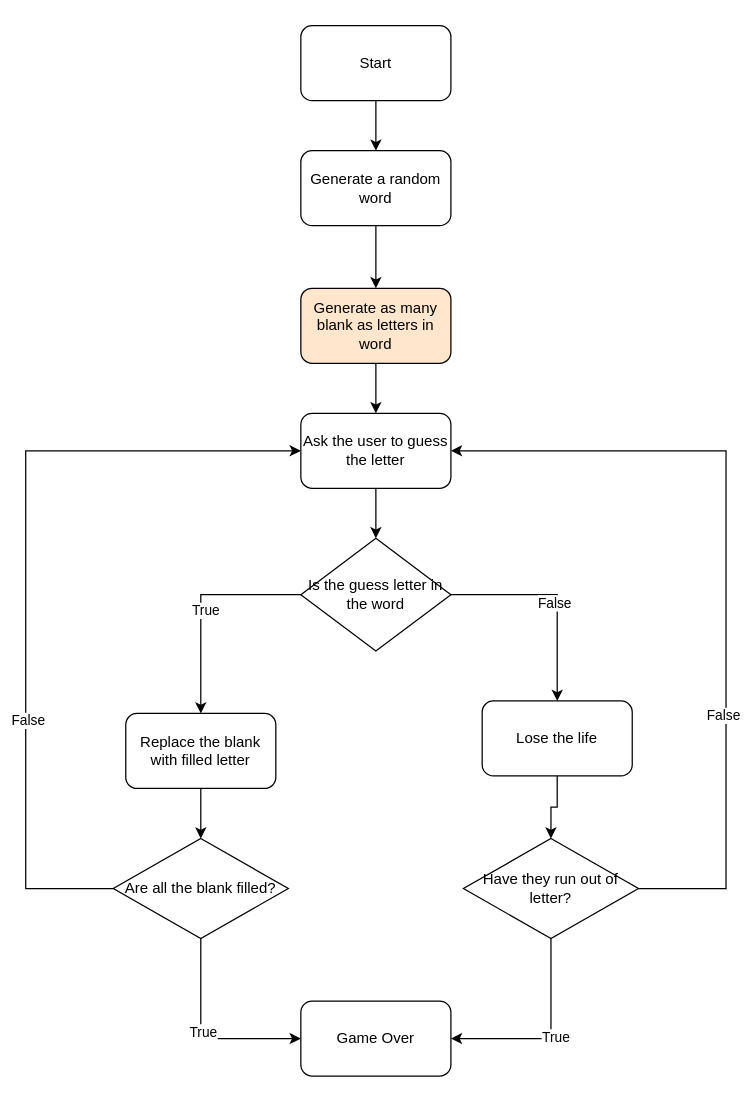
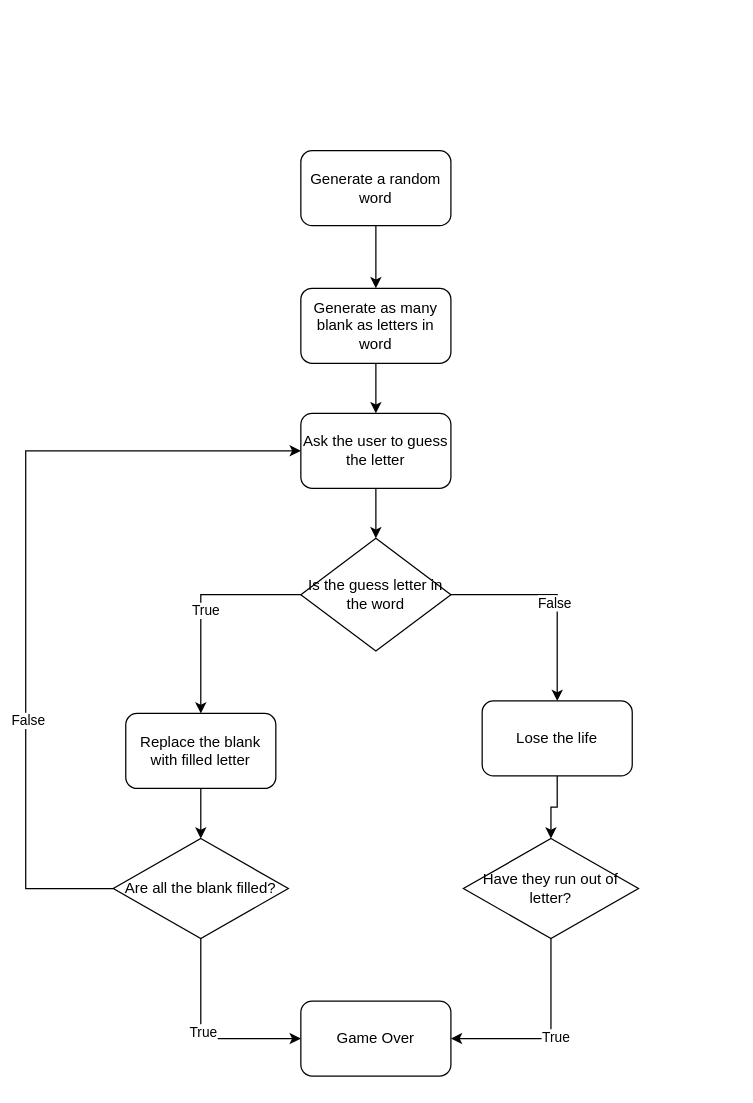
- <mxCell id="3" value="Start" style="rounded=1;whiteSpace=wrap;html=1;" vertex="1" parent="1"><mxGeometry x="240" y="20" width="120" height="60" as="geometry" /></mxCell>
- <mxCell id="2" style="edgeStyle=orthogonalEdgeStyle;rounded=0;orthogonalLoop=1;jettySize=auto;html=1;" edge="1" parent="1" source="3" target="5"><mxGeometry relative="1" as="geometry" /></mxCell>
- <mxCell id="7" value="Generate as many blank as letters in word" style="rounded=1;whiteSpace=wrap;html=1;fillColor=#ffe6cc;" vertex="1" parent="1"><mxGeometry x="240" y="230" width="120" height="60" as="geometry" /></mxCell>
+ <mxCell id="7" value="Generate as many blank as letters in word" style="rounded=1;whiteSpace=wrap;html=1;" vertex="1" parent="1"><mxGeometry x="240" y="230" width="120" height="60" as="geometry" /></mxCell>
- <mxCell id="24" style="edgeStyle=orthogonalEdgeStyle;rounded=0;orthogonalLoop=1;jettySize=auto;html=1;entryX=1;entryY=0.5;entryDx=0;entryDy=0;" edge="1" parent="1" source="28" target="9"><mxGeometry relative="1" as="geometry"><Array as="points"><mxPoint x="580" y="710" /><mxPoint x="580" y="360" /></Array></mxGeometry></mxCell>
- <mxCell id="25" value="False" style="edgeLabel;html=1;align=center;verticalAlign=middle;resizable=0;points=[];" vertex="1" connectable="0" parent="24"><mxGeometry x="-0.347" y="3" relative="1" as="geometry"><mxPoint as="offset" /></mxGeometry></mxCell>
